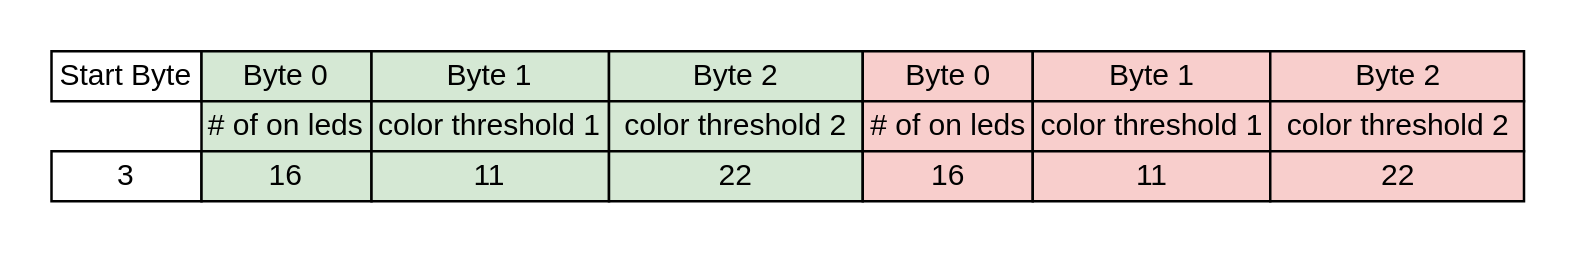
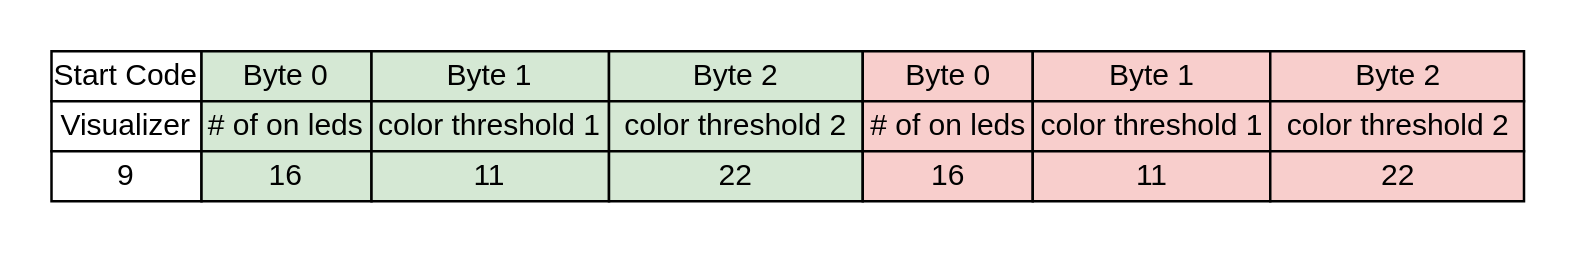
- <mxCell id="2" value="Start Byte" style="rounded=0;whiteSpace=wrap;html=1;" parent="1" vertex="1"><mxGeometry x="20" y="20" width="60" height="20" as="geometry" /></mxCell>
+ <mxCell id="2" value="Start Code" style="rounded=0;whiteSpace=wrap;html=1;" parent="1" vertex="1"><mxGeometry x="20" y="20" width="60" height="20" as="geometry" /></mxCell>
+ <mxCell id="6" value="Visualizer" style="rounded=0;whiteSpace=wrap;html=1;" parent="1" vertex="1"><mxGeometry x="20" y="40" width="60" height="20" as="geometry" /></mxCell>
- <mxCell id="10" value="3" style="rounded=0;whiteSpace=wrap;html=1;" parent="1" vertex="1"><mxGeometry x="20" y="60" width="60" height="20" as="geometry" /></mxCell>
+ <mxCell id="10" value="9" style="rounded=0;whiteSpace=wrap;html=1;" parent="1" vertex="1"><mxGeometry x="20" y="60" width="60" height="20" as="geometry" /></mxCell>
